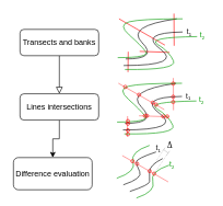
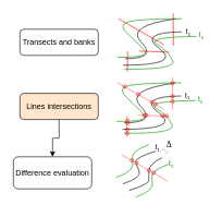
- <mxCell id="2" value="" style="rounded=0;html=1;jettySize=auto;orthogonalLoop=1;fontSize=11;endArrow=block;endFill=0;endSize=8;strokeWidth=1;shadow=0;labelBackgroundColor=none;edgeStyle=orthogonalEdgeStyle;entryX=0.5;entryY=0;entryDx=0;entryDy=0;" parent="1" source="3" target="5" edge="1"><mxGeometry relative="1" as="geometry"><mxPoint x="90" y="134" as="targetPoint" /></mxGeometry></mxCell>
- <mxCell id="5" value="Lines intersections" style="rounded=1;whiteSpace=wrap;html=1;fontSize=12;glass=0;strokeWidth=1;shadow=0;" parent="1" vertex="1"><mxGeometry x="30" y="142" width="120" height="40" as="geometry" /></mxCell>
+ <mxCell id="5" value="Lines intersections" style="rounded=1;whiteSpace=wrap;html=1;fontSize=12;glass=0;strokeWidth=1;shadow=0;fillColor=#ffe6cc;" parent="1" vertex="1"><mxGeometry x="30" y="142" width="120" height="40" as="geometry" /></mxCell>
